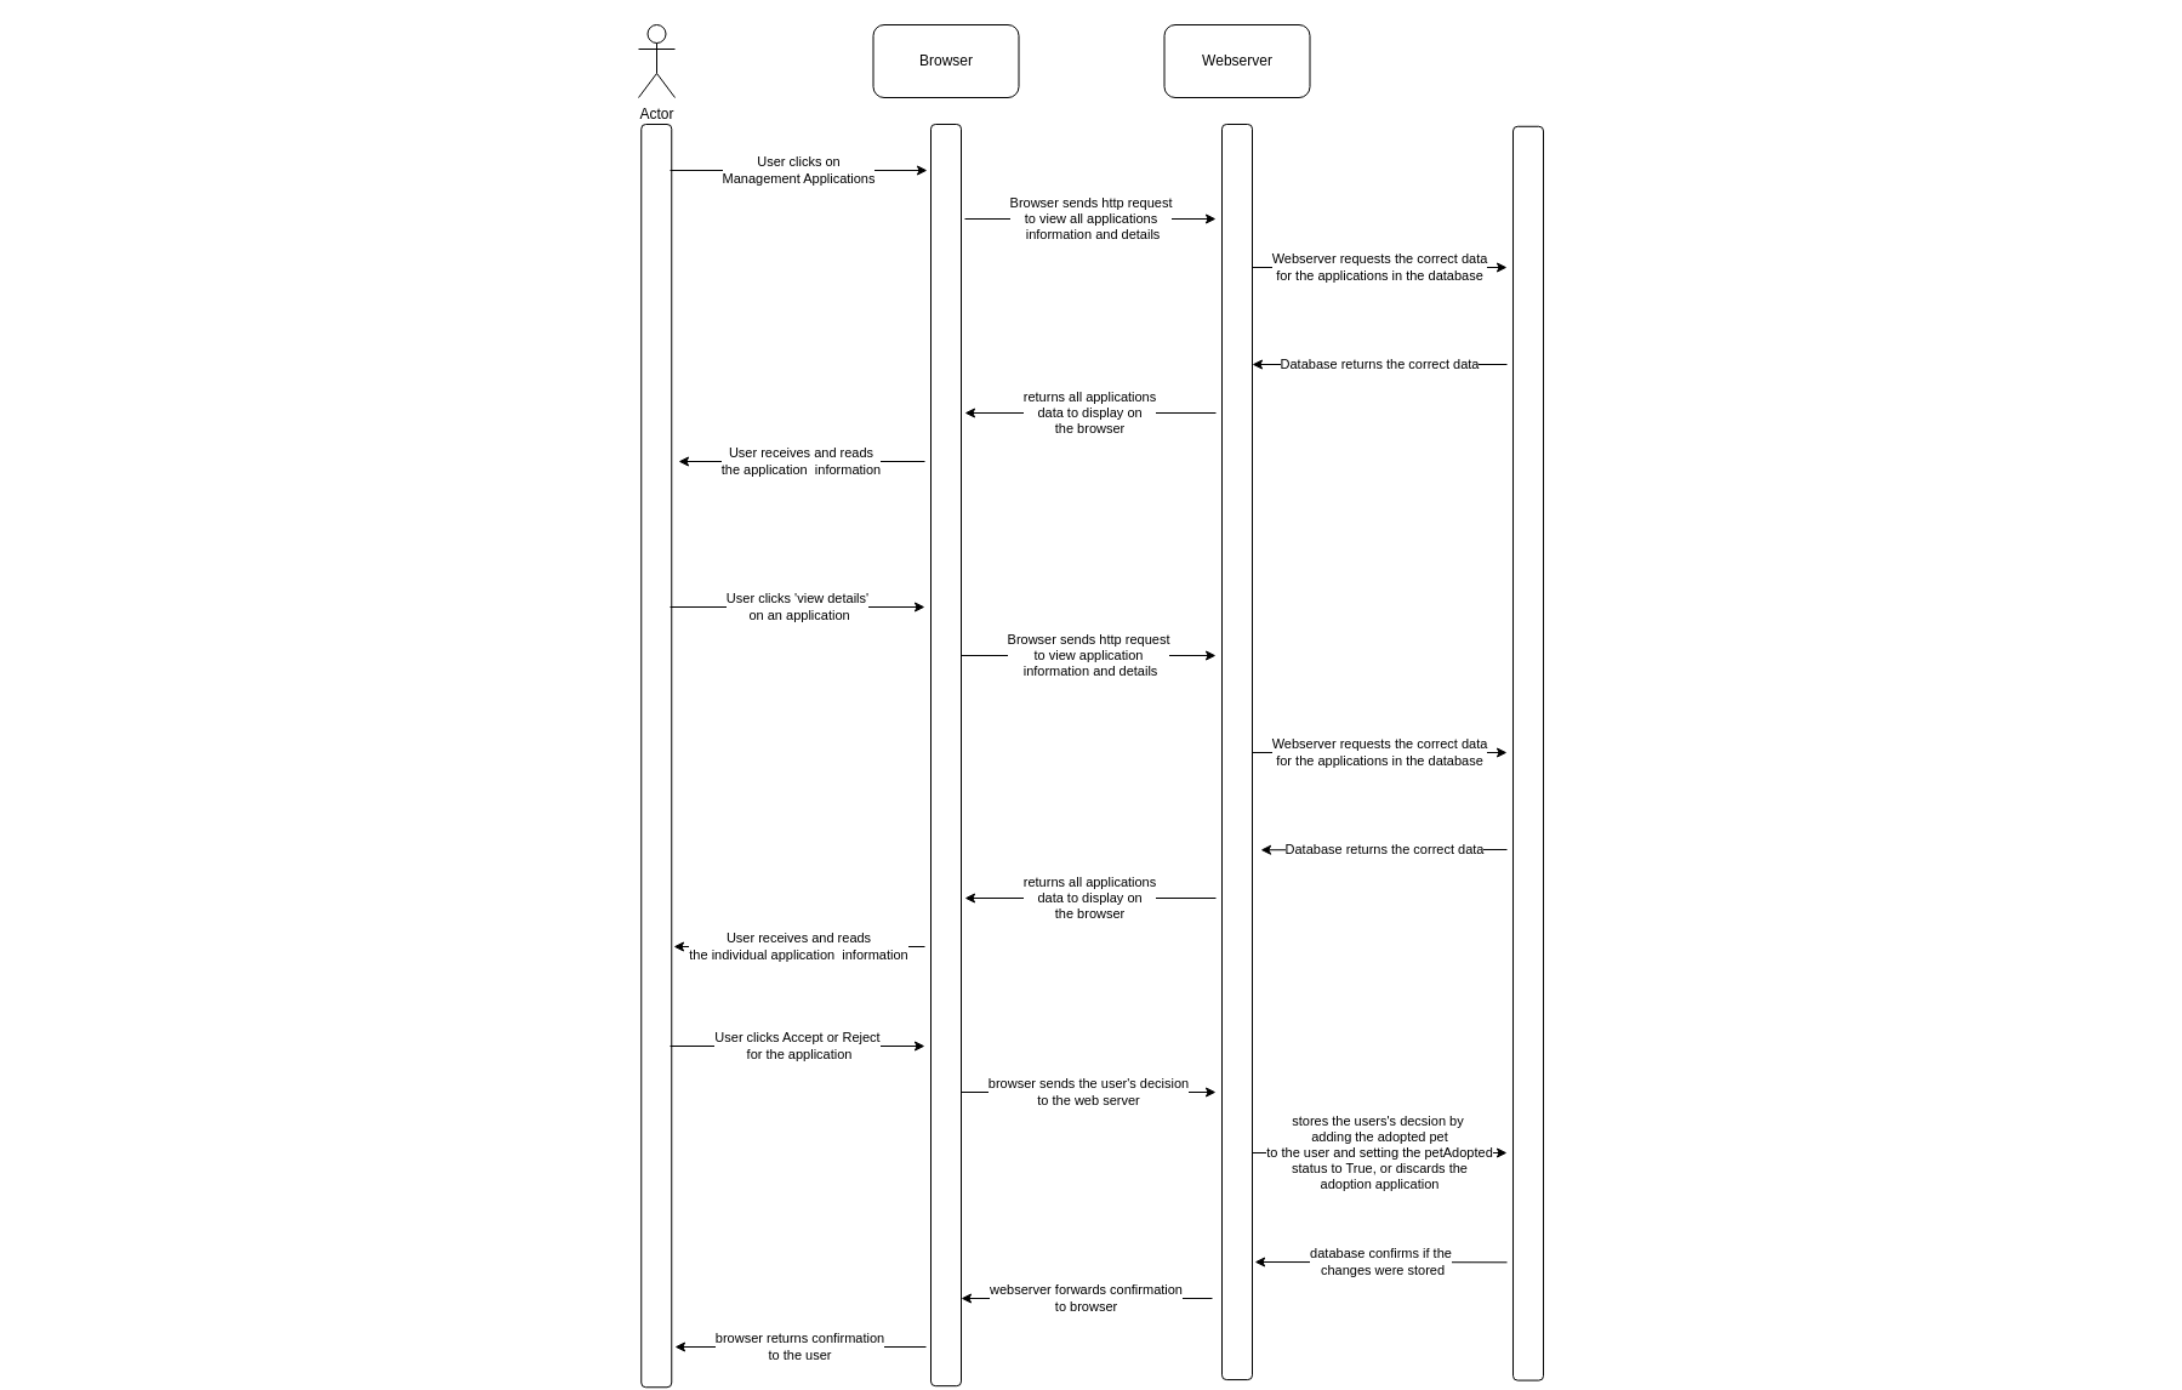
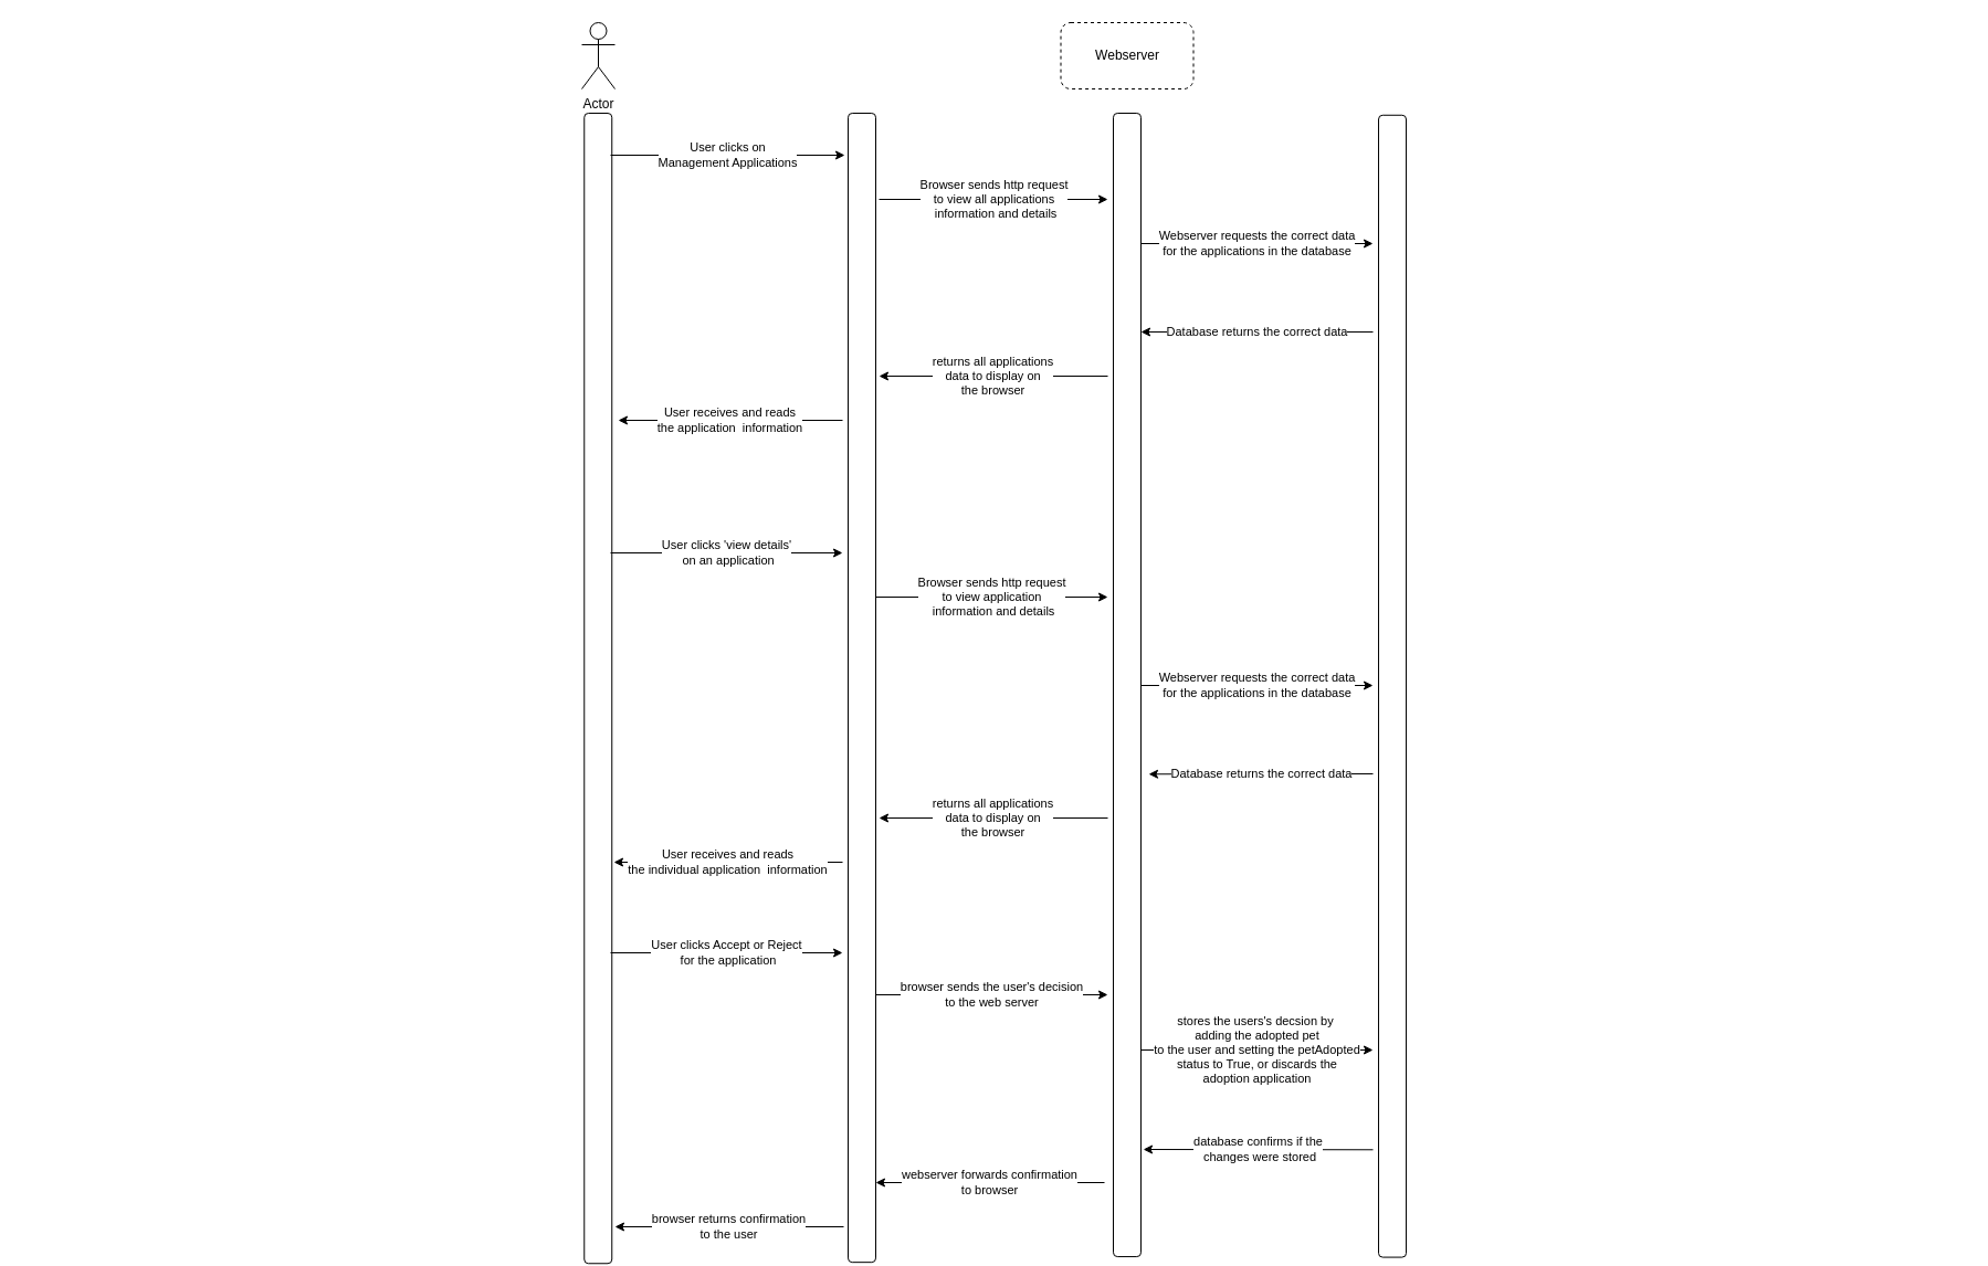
- <mxCell id="5" value="Browser" style="rounded=1;whiteSpace=wrap;html=1;" vertex="1" parent="1"><mxGeometry x="719.5" y="20" width="120" height="60" as="geometry" /></mxCell>
- <mxCell id="6" value="Webserver" style="rounded=1;whiteSpace=wrap;html=1;" vertex="1" parent="1"><mxGeometry x="959.5" y="20" width="120" height="60" as="geometry" /></mxCell>
+ <mxCell id="6" value="Webserver" style="rounded=1;whiteSpace=wrap;html=1;dashed=1;" vertex="1" parent="1"><mxGeometry x="959.5" y="20" width="120" height="60" as="geometry" /></mxCell>
